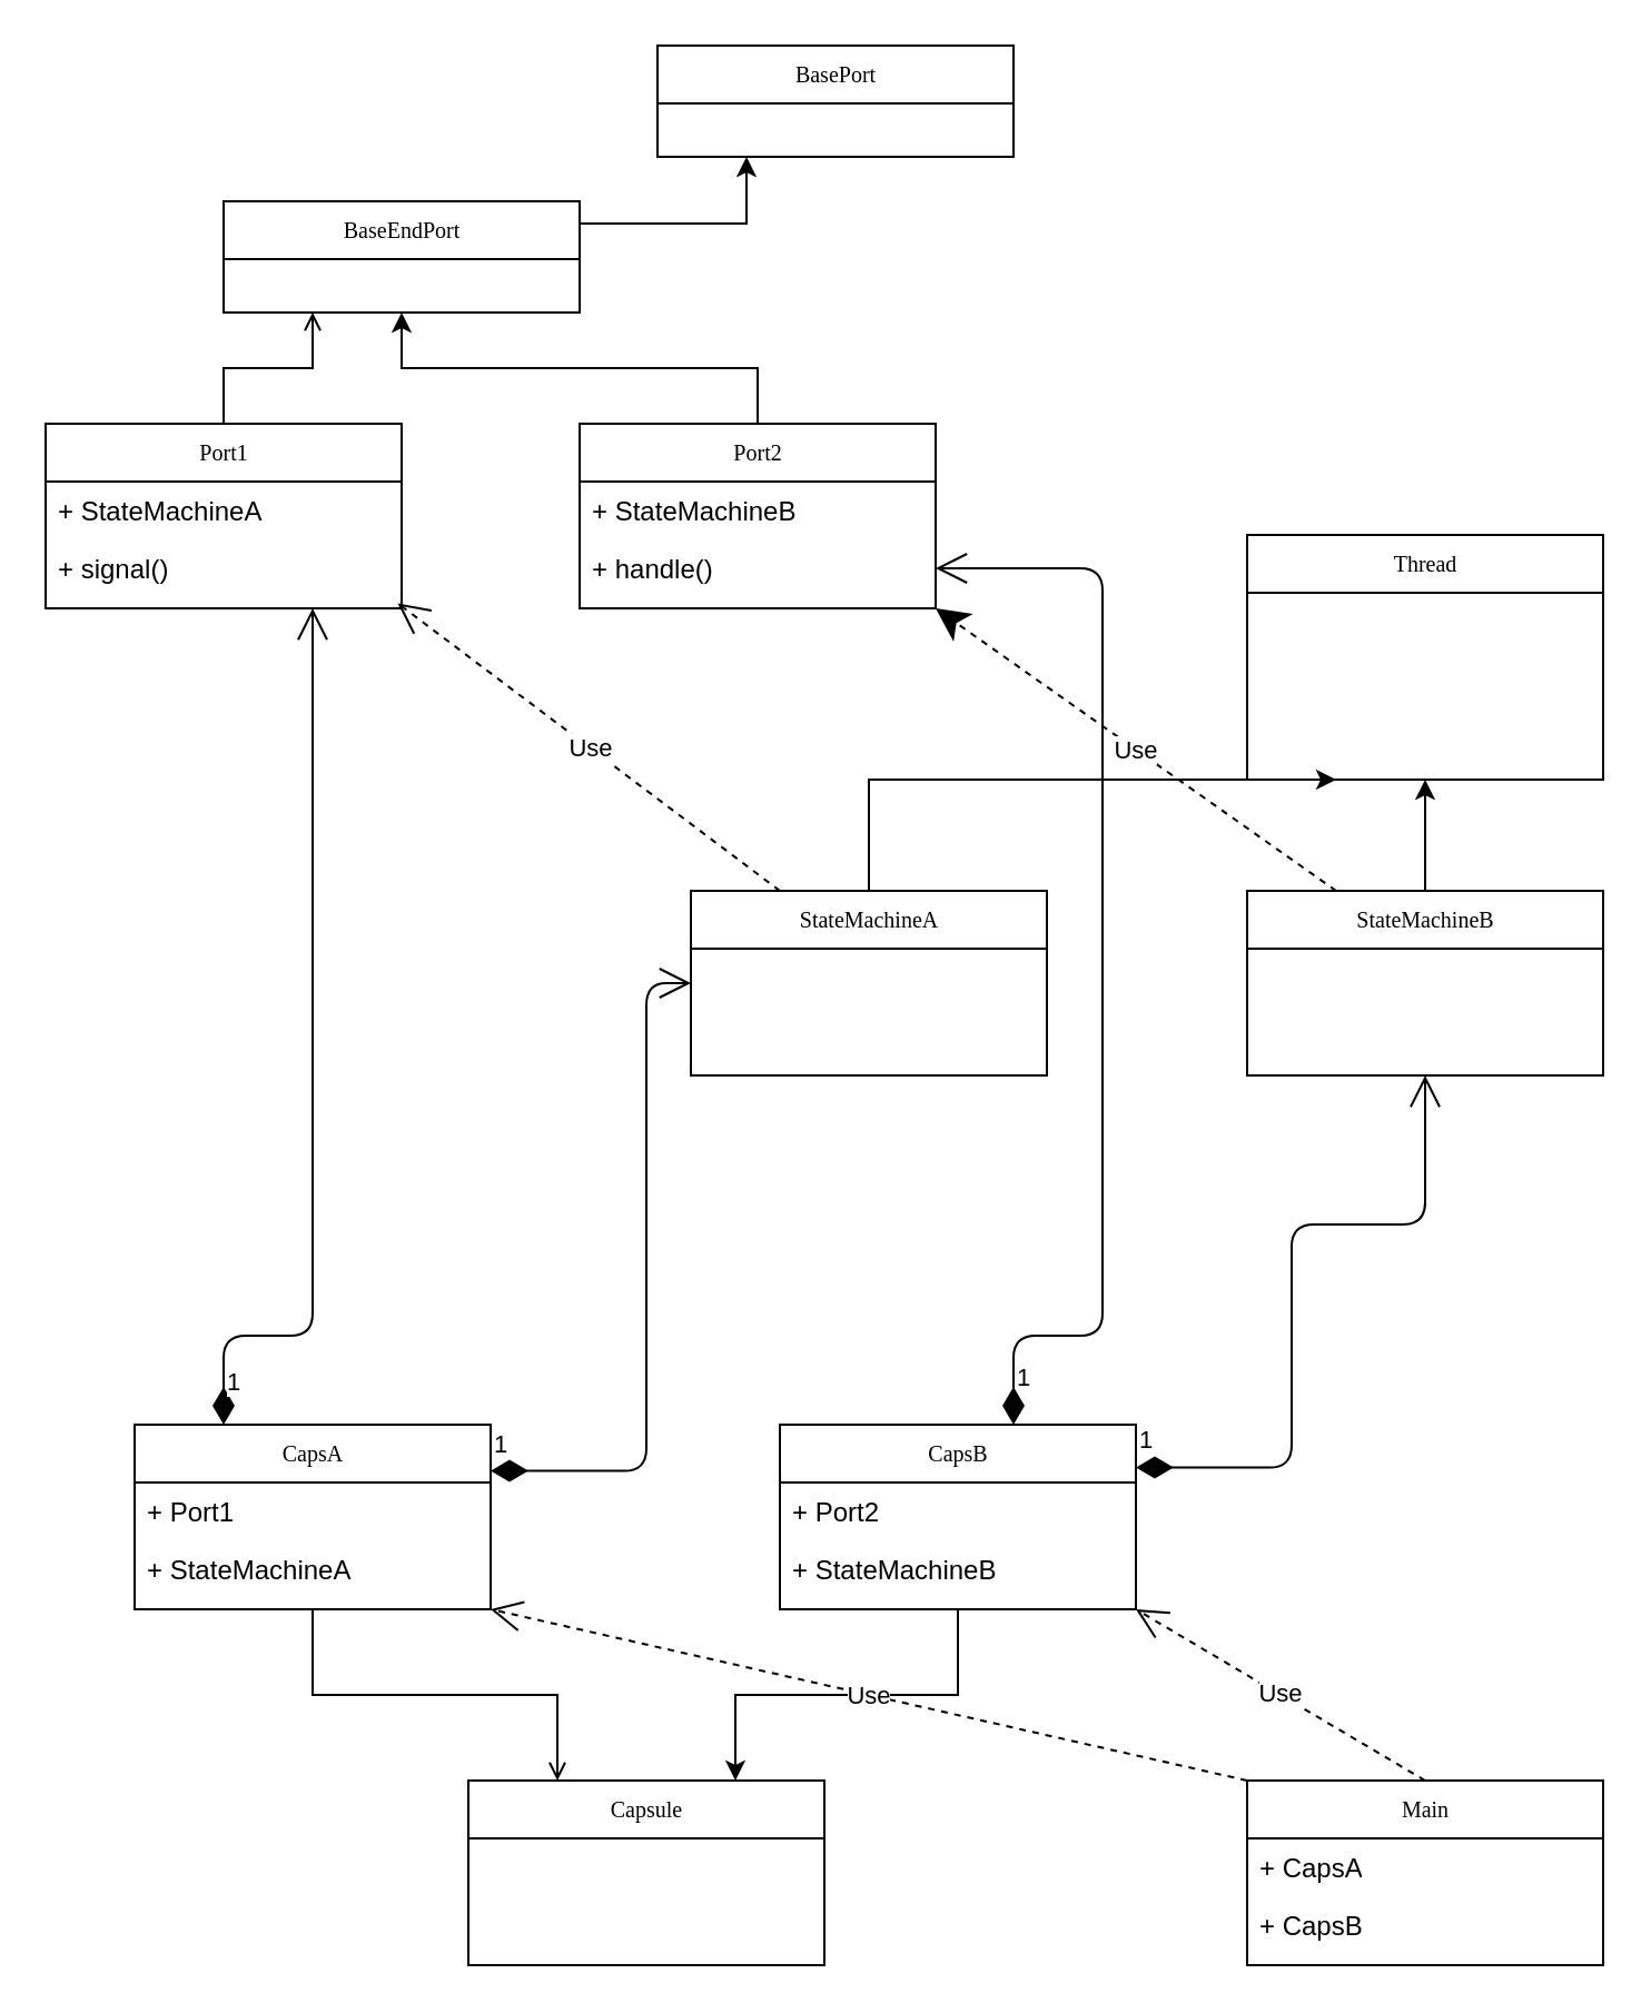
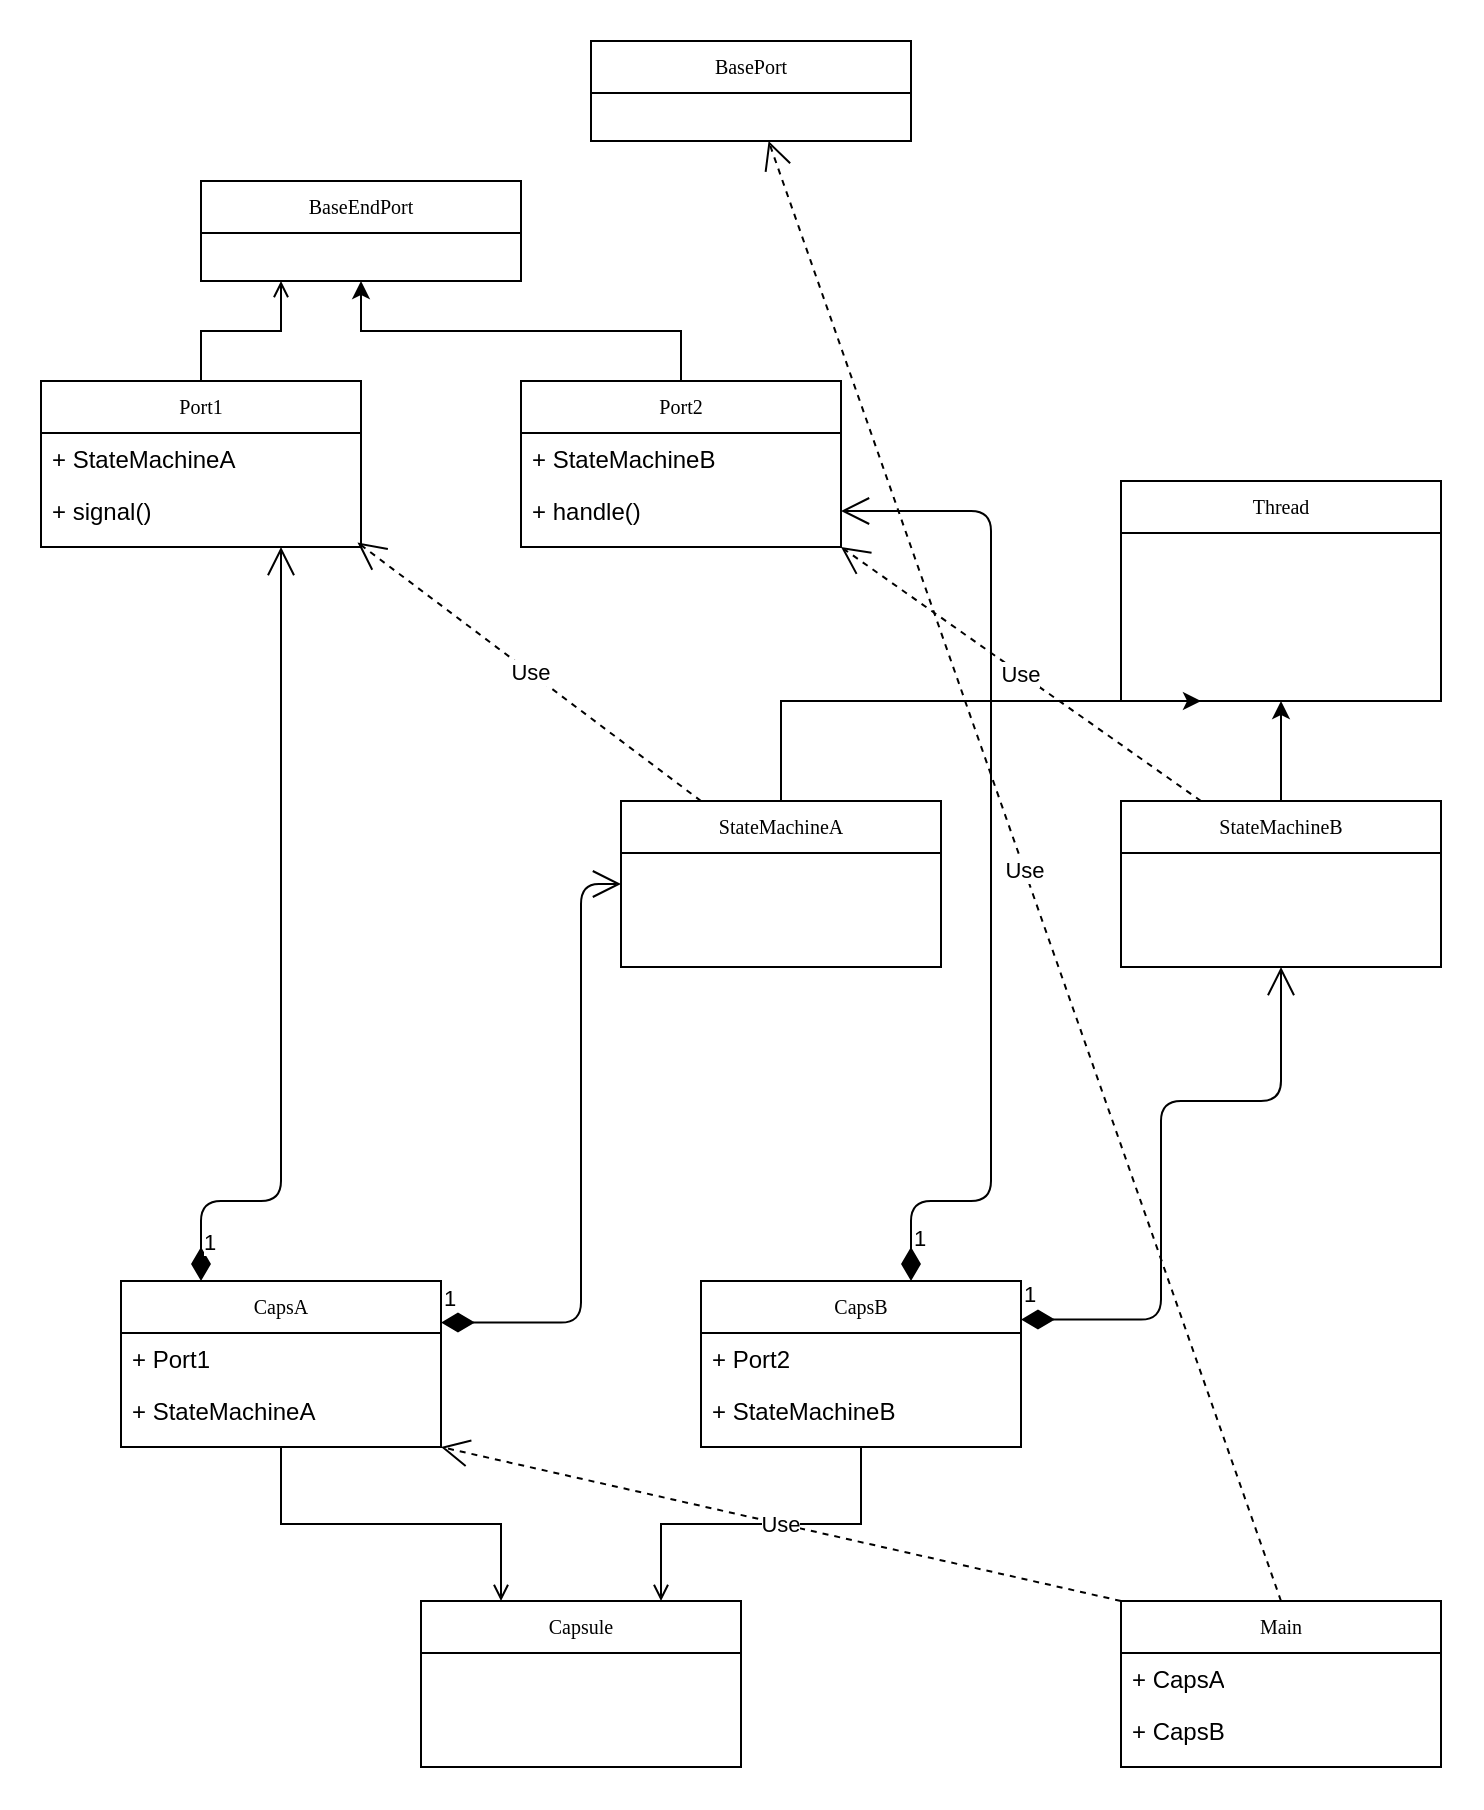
- <mxCell id="16" style="edgeStyle=orthogonalEdgeStyle;rounded=0;orthogonalLoop=1;jettySize=auto;html=1;entryX=0.25;entryY=1;entryDx=0;entryDy=0;" edge="1" parent="1" source="17" target="2"><mxGeometry relative="1" as="geometry"><Array as="points"><mxPoint x="335" y="100" /></Array></mxGeometry></mxCell>
- <mxCell id="31" value="Use" style="endArrow=classic;endSize=12;dashed=1;html=1;entryX=1;entryY=1;entryDx=0;entryDy=0;exitX=0.25;exitY=0;exitDx=0;exitDy=0;" edge="1" parent="1" source="21" target="13"><mxGeometry width="160" relative="1" as="geometry"><mxPoint x="580" y="360" as="sourcePoint" /><mxPoint x="440" y="270.73" as="targetPoint" /></mxGeometry></mxCell>
+ <mxCell id="31" value="Use" style="endArrow=open;endSize=12;dashed=1;html=1;entryX=1;entryY=1;entryDx=0;entryDy=0;exitX=0.25;exitY=0;exitDx=0;exitDy=0;" edge="1" parent="1" source="21" target="13"><mxGeometry width="160" relative="1" as="geometry"><mxPoint x="580" y="360" as="sourcePoint" /><mxPoint x="440" y="270.73" as="targetPoint" /></mxGeometry></mxCell>
- <mxCell id="36" value="Use" style="endArrow=open;endSize=12;dashed=1;html=1;entryX=1;entryY=1;entryDx=0;entryDy=0;exitX=0.5;exitY=0;exitDx=0;exitDy=0;" edge="1" parent="1" source="33" target="4"><mxGeometry width="160" relative="1" as="geometry"><mxPoint x="490" y="850" as="sourcePoint" /><mxPoint x="670" y="722" as="targetPoint" /></mxGeometry></mxCell>
+ <mxCell id="36" value="Use" style="endArrow=open;endSize=12;dashed=1;html=1;exitX=0.5;exitY=0;exitDx=0;exitDy=0;" edge="1" parent="1" source="33" target="2"><mxGeometry width="160" relative="1" as="geometry"><mxPoint x="490" y="850" as="sourcePoint" /><mxPoint x="670" y="722" as="targetPoint" /></mxGeometry></mxCell>
- <mxCell id="3" style="edgeStyle=orthogonalEdgeStyle;rounded=0;orthogonalLoop=1;jettySize=auto;html=1;entryX=0.75;entryY=0;entryDx=0;entryDy=0;" edge="1" parent="1" source="4" target="32"><mxGeometry relative="1" as="geometry" /></mxCell>
+ <mxCell id="3" style="edgeStyle=orthogonalEdgeStyle;rounded=0;orthogonalLoop=1;jettySize=auto;html=1;entryX=0.75;entryY=0;entryDx=0;entryDy=0;endArrow=open;" edge="1" parent="1" source="4" target="32"><mxGeometry relative="1" as="geometry" /></mxCell>
